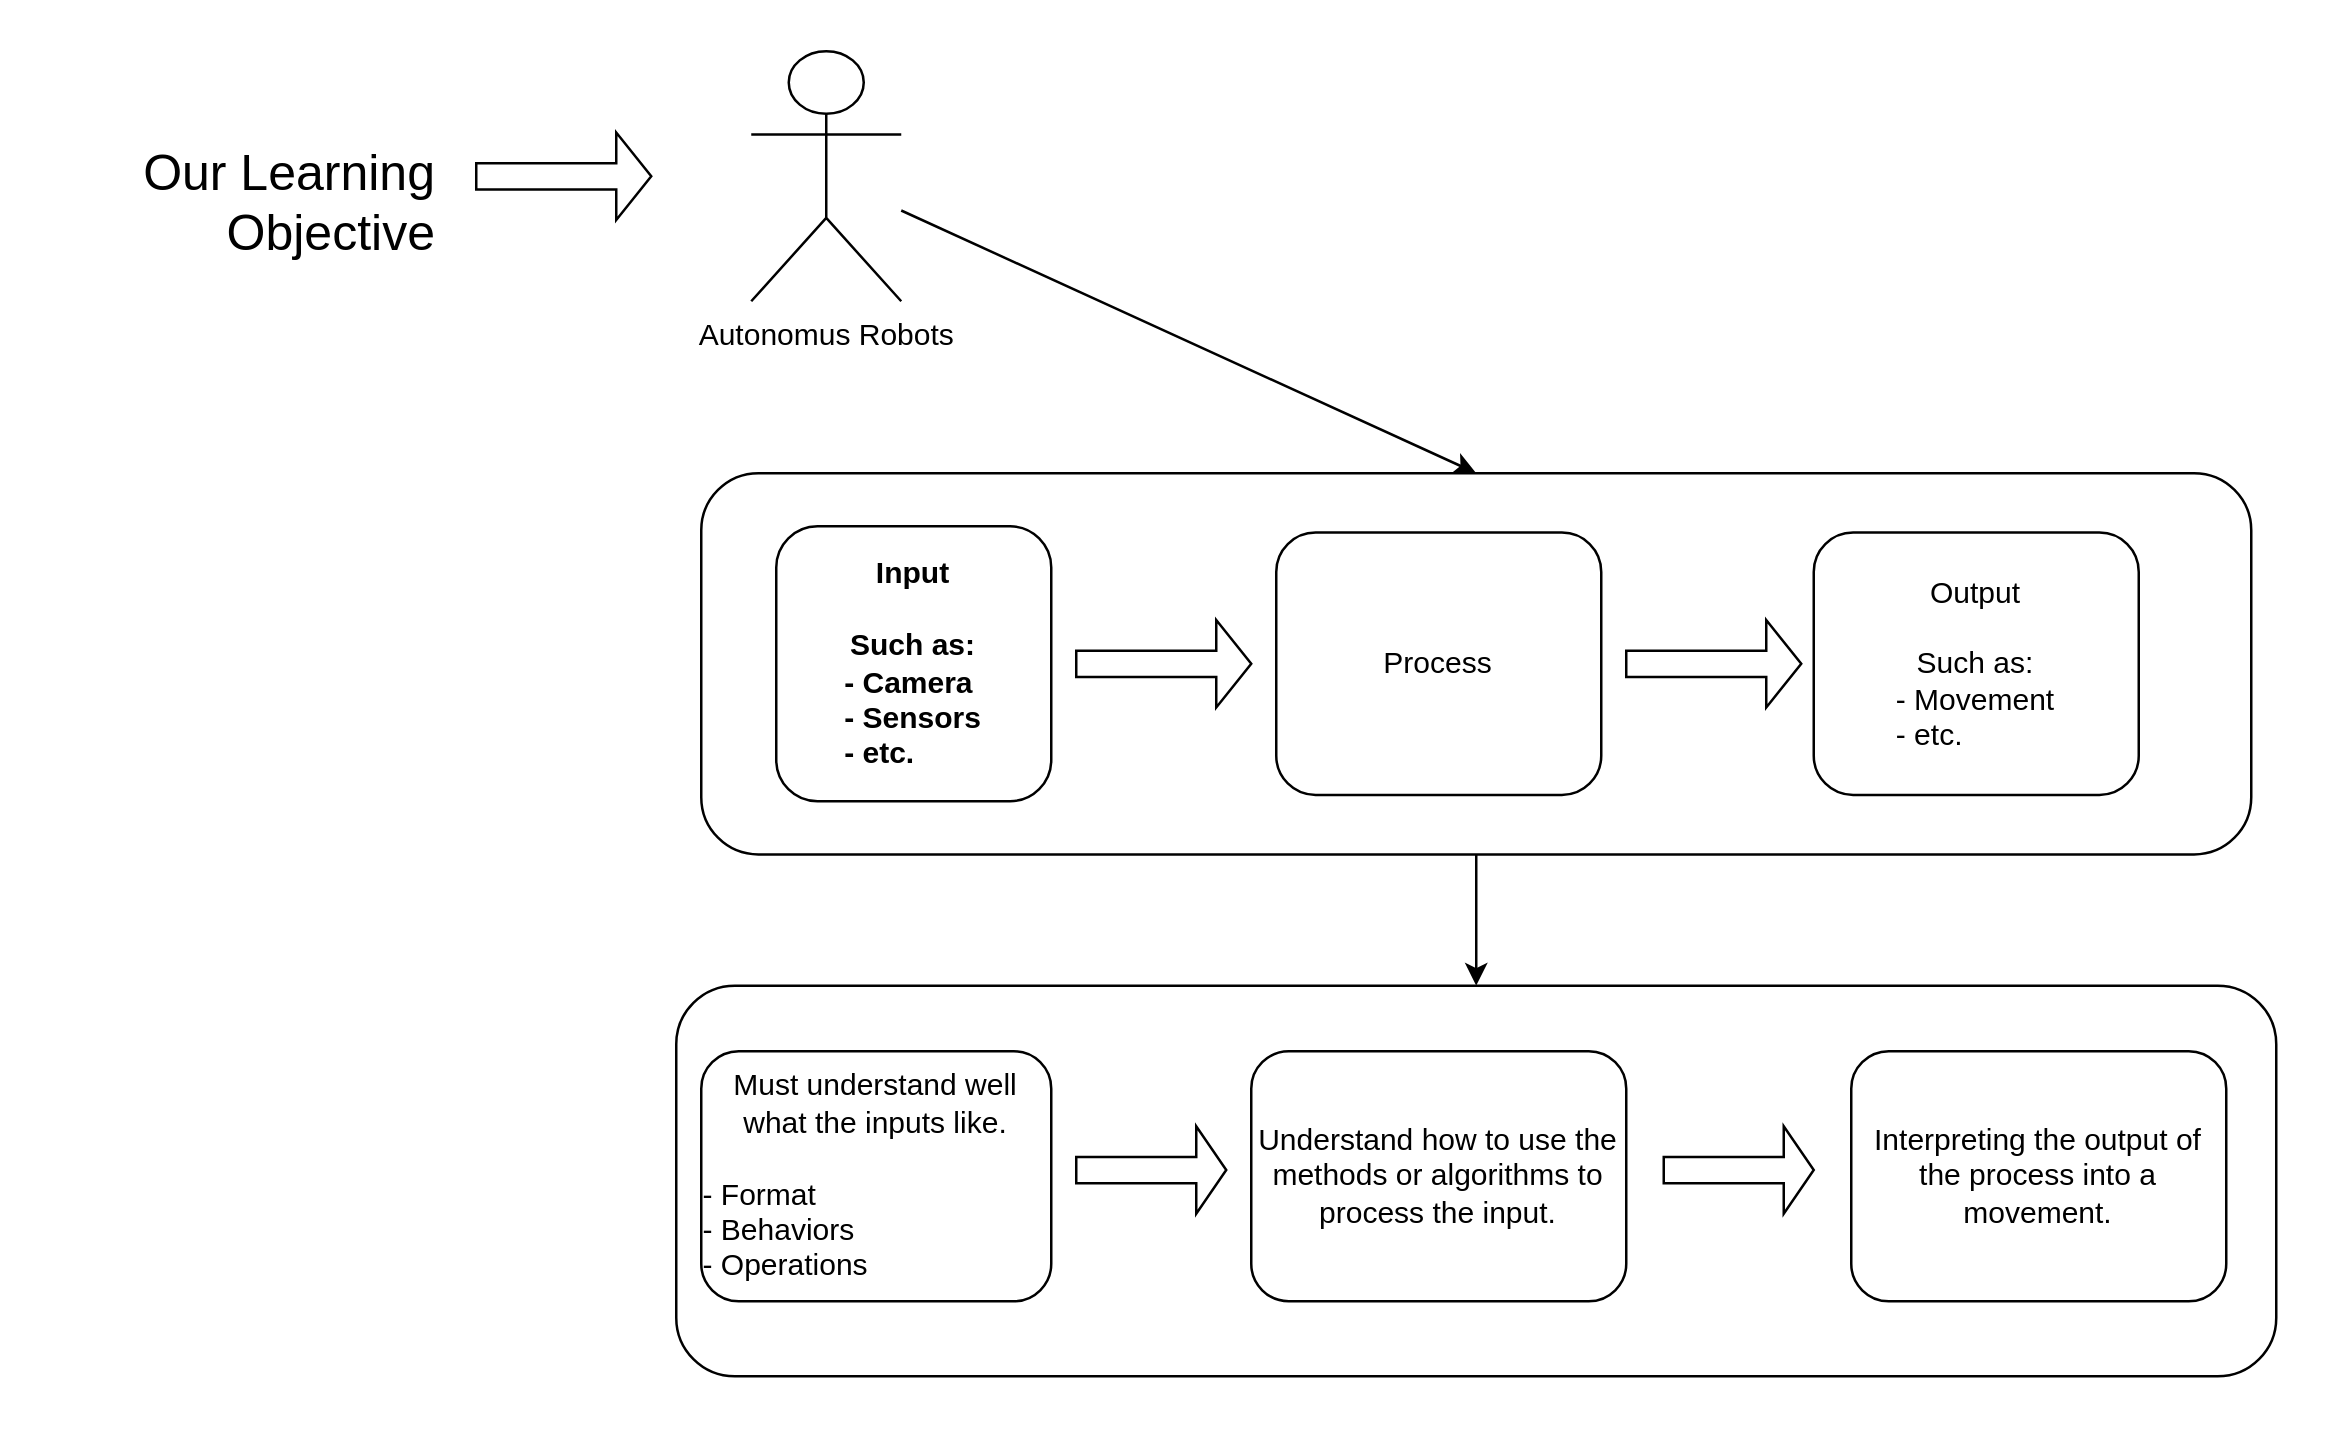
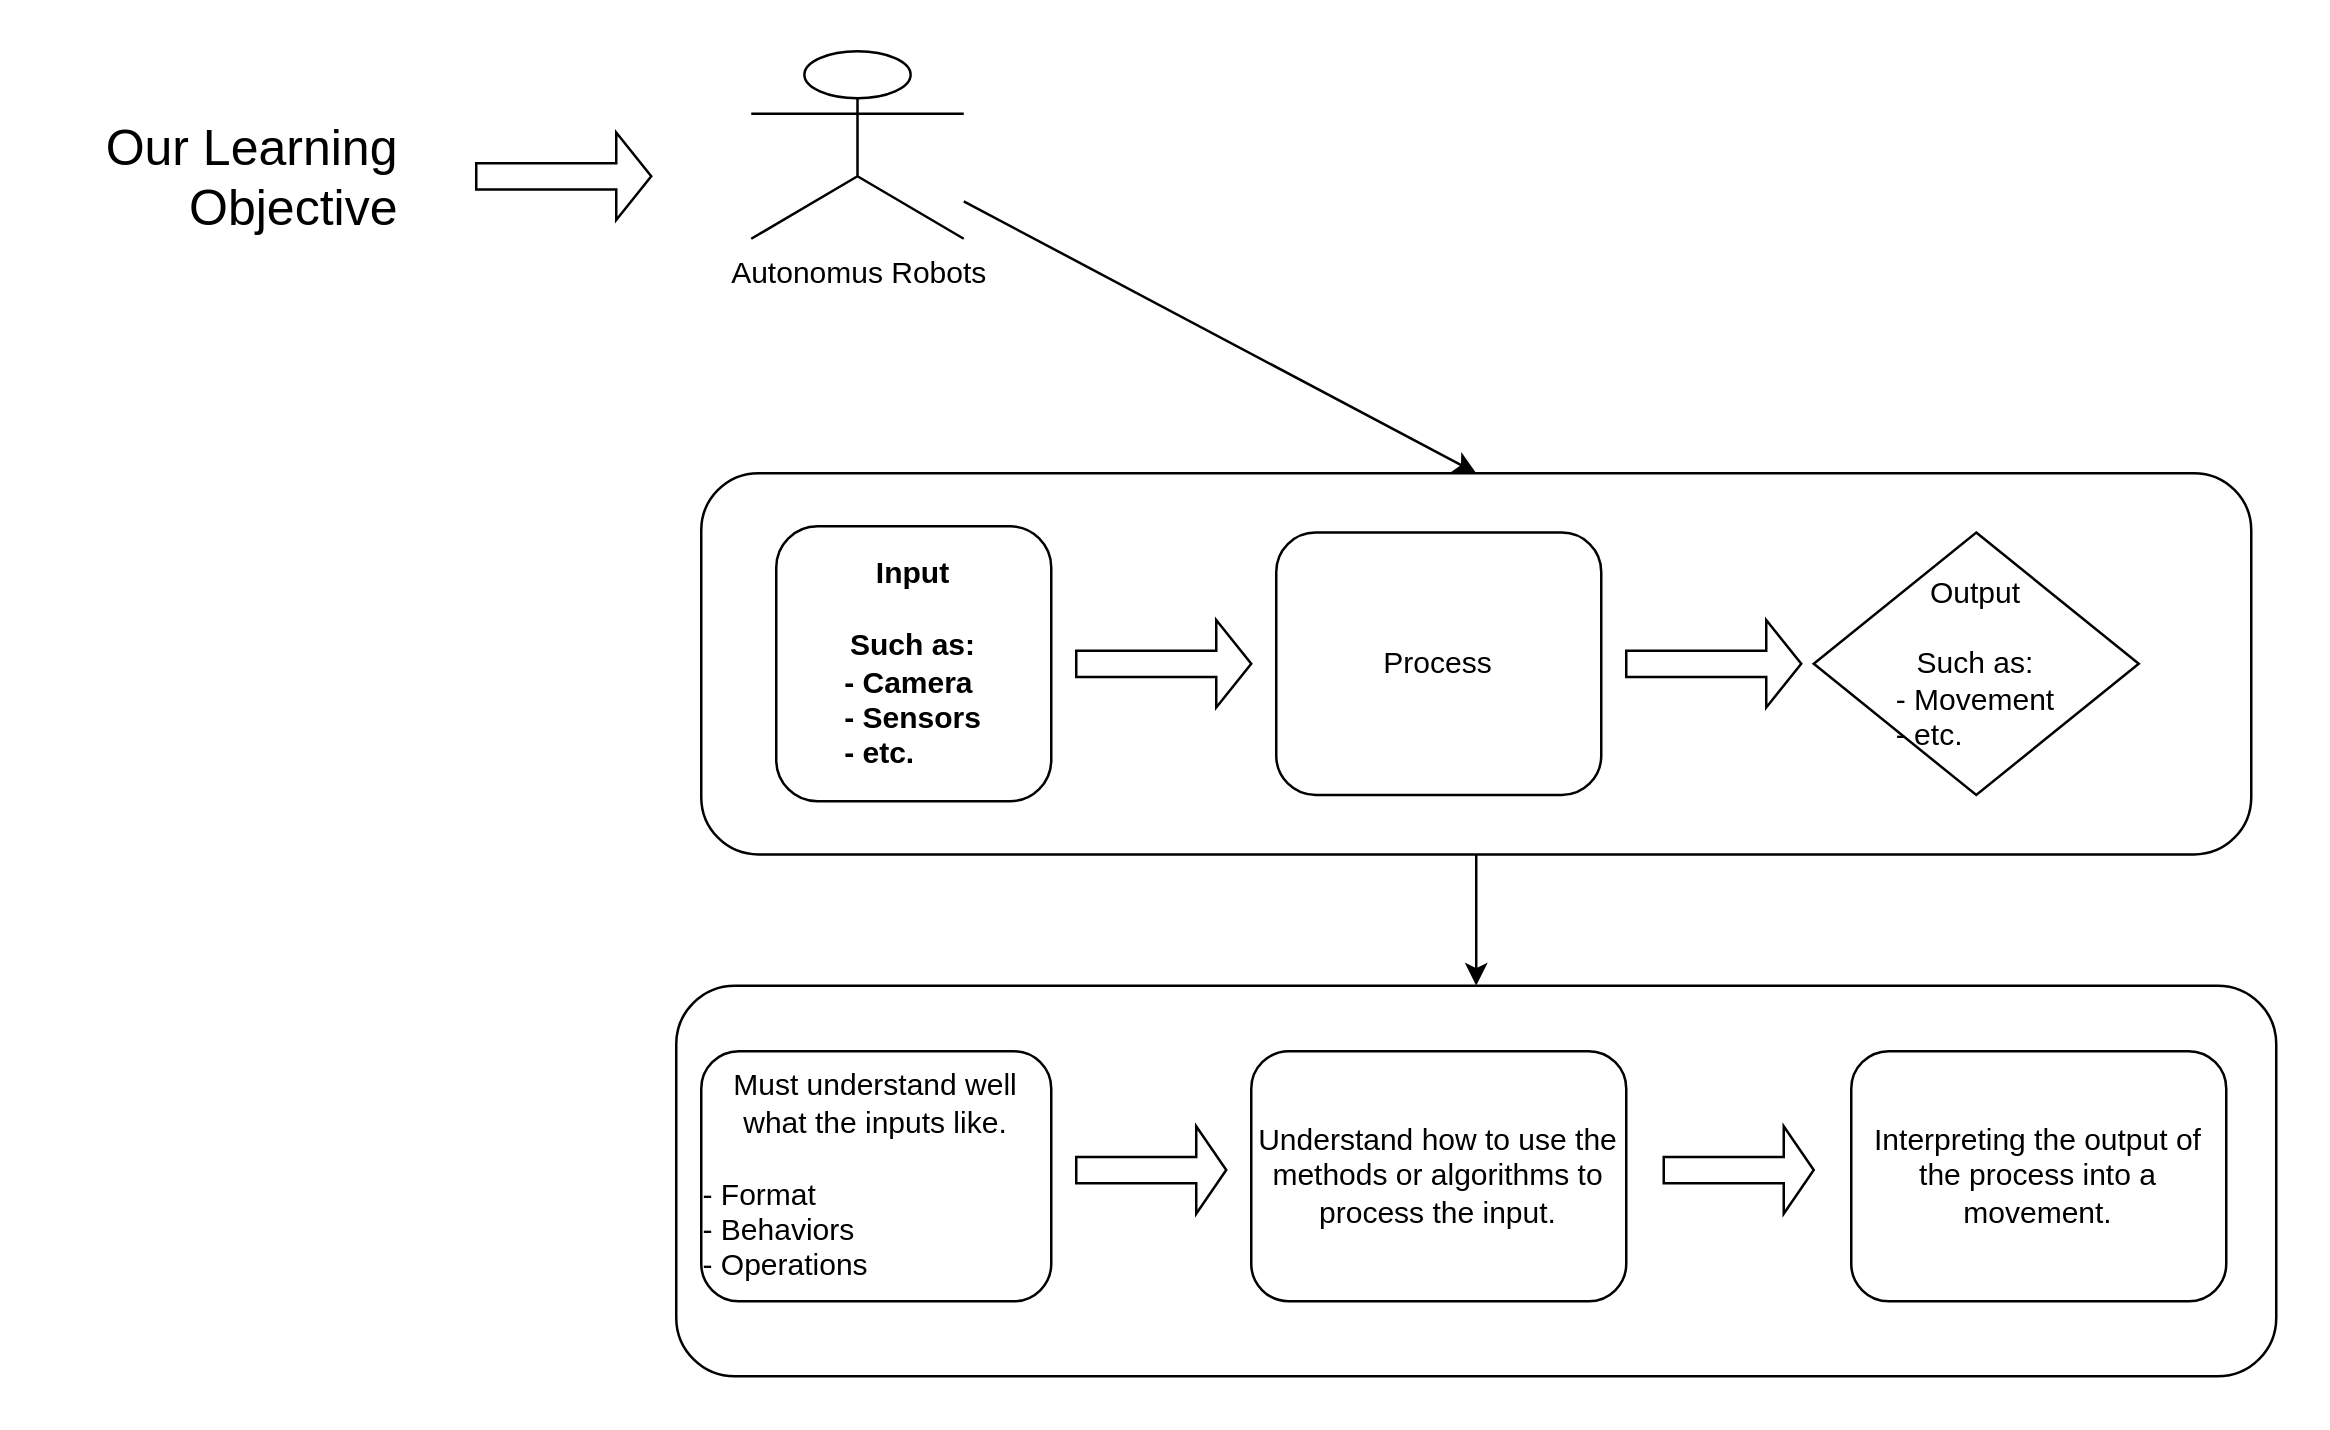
- <mxCell id="4" value="Autonomus Robots" style="shape=umlActor;verticalLabelPosition=bottom;verticalAlign=top;html=1;outlineConnect=0;" parent="1" vertex="1"><mxGeometry x="300" y="20" width="60" height="100" as="geometry" /></mxCell>
+ <mxCell id="4" value="Autonomus Robots" style="shape=umlActor;verticalLabelPosition=bottom;verticalAlign=top;html=1;outlineConnect=0;" parent="1" vertex="1"><mxGeometry x="300" y="20" width="85" height="75" as="geometry" /></mxCell>
- <mxCell id="17" value="&lt;font style=&quot;font-size: 20px;&quot;&gt;Our Learning &lt;br&gt;Objective&lt;/font&gt;" style="text;html=1;align=right;verticalAlign=middle;resizable=0;points=[];autosize=1;strokeColor=none;fillColor=none;" parent="1" vertex="1"><mxGeometry x="35" y="50" width="140" height="60" as="geometry" /></mxCell>
+ <mxCell id="17" value="&lt;font style=&quot;font-size: 20px;&quot;&gt;Our Learning &lt;br&gt;Objective&lt;/font&gt;" style="text;html=1;align=right;verticalAlign=middle;resizable=0;points=[];autosize=1;strokeColor=none;fillColor=none;" parent="1" vertex="1"><mxGeometry x="20" y="40" width="140" height="60" as="geometry" /></mxCell>
- <mxCell id="7" value="Output&lt;br&gt;&lt;br&gt;Such as:&lt;br&gt;&lt;div style=&quot;text-align: left;&quot;&gt;- Movement&lt;/div&gt;&lt;div style=&quot;text-align: left;&quot;&gt;- etc.&lt;/div&gt;" style="rounded=1;whiteSpace=wrap;html=1;" parent="1" vertex="1"><mxGeometry x="725" y="212.5" width="130" height="105" as="geometry" /></mxCell>
+ <mxCell id="7" value="Output&lt;br&gt;&lt;br&gt;Such as:&lt;br&gt;&lt;div style=&quot;text-align: left;&quot;&gt;- Movement&lt;/div&gt;&lt;div style=&quot;text-align: left;&quot;&gt;- etc.&lt;/div&gt;" style="rhombus;whiteSpace=wrap;html=1;" parent="1" vertex="1"><mxGeometry x="725" y="212.5" width="130" height="105" as="geometry" /></mxCell>
